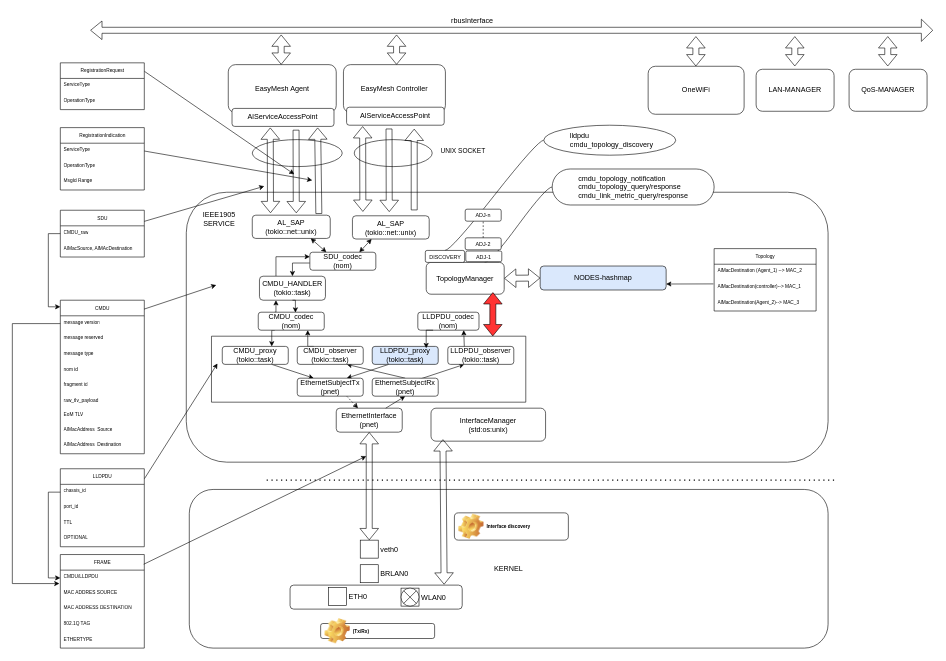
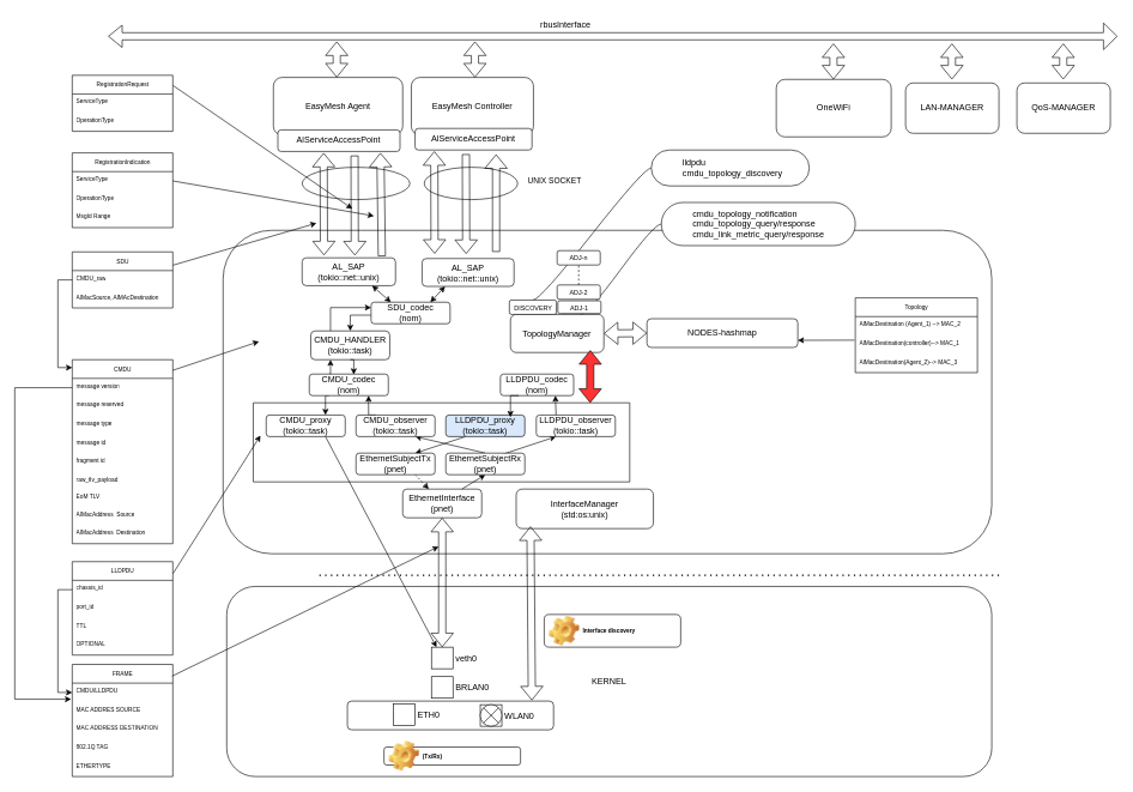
- <mxCell id="118" value="&lt;blockquote style=&quot;margin: 0 0 0 40px; border: none; padding: 0px;&quot;&gt;&lt;div&gt;lldpdu&lt;/div&gt;&lt;div&gt;&lt;div&gt;cmdu_topology_discovery&lt;/div&gt;&lt;/div&gt;&lt;/blockquote&gt;" style="ellipse;whiteSpace=wrap;html=1;arcSize=50;align=left;verticalAlign=middle;strokeWidth=1;autosize=1;spacing=4;treeFolding=1;treeMoving=1;newEdgeStyle={&quot;edgeStyle&quot;:&quot;entityRelationEdgeStyle&quot;,&quot;startArrow&quot;:&quot;none&quot;,&quot;endArrow&quot;:&quot;none&quot;,&quot;segment&quot;:10,&quot;curved&quot;:1,&quot;sourcePerimeterSpacing&quot;:0,&quot;targetPerimeterSpacing&quot;:0};" parent="1" vertex="1"><mxGeometry x="906" y="208.25" width="220" height="50" as="geometry" /></mxCell>
+ <mxCell id="118" value="&lt;blockquote style=&quot;margin: 0 0 0 40px; border: none; padding: 0px;&quot;&gt;&lt;div&gt;lldpdu&lt;/div&gt;&lt;div&gt;&lt;div&gt;cmdu_topology_discovery&lt;/div&gt;&lt;/div&gt;&lt;/blockquote&gt;" style="whiteSpace=wrap;html=1;rounded=1;arcSize=50;align=left;verticalAlign=middle;strokeWidth=1;autosize=1;spacing=4;treeFolding=1;treeMoving=1;newEdgeStyle={&quot;edgeStyle&quot;:&quot;entityRelationEdgeStyle&quot;,&quot;startArrow&quot;:&quot;none&quot;,&quot;endArrow&quot;:&quot;none&quot;,&quot;segment&quot;:10,&quot;curved&quot;:1,&quot;sourcePerimeterSpacing&quot;:0,&quot;targetPerimeterSpacing&quot;:0};" parent="1" vertex="1"><mxGeometry x="906" y="208.25" width="220" height="50" as="geometry" /></mxCell>
- <mxCell id="8" value="IEEE1905 SERVICE" style="text;html=1;align=center;verticalAlign=middle;whiteSpace=wrap;rounded=0;" parent="1" vertex="1"><mxGeometry x="335" y="350" width="60" height="30" as="geometry" /></mxCell>
- <mxCell id="7" value="NODES-hashmap" style="rounded=1;whiteSpace=wrap;html=1;fillColor=#dae8fc;" parent="1" vertex="1"><mxGeometry x="900" y="443" width="210" height="40" as="geometry" /></mxCell>
+ <mxCell id="7" value="NODES-hashmap" style="rounded=1;whiteSpace=wrap;html=1;" parent="1" vertex="1"><mxGeometry x="900" y="443" width="210" height="40" as="geometry" /></mxCell>
- <mxCell id="24" value="nom id" style="text;strokeColor=none;fillColor=none;align=left;verticalAlign=top;spacingLeft=4;spacingRight=4;overflow=hidden;rotatable=0;points=[[0,0.5],[1,0.5]];portConstraint=eastwest;whiteSpace=wrap;html=1;fontSize=8;" parent="20" vertex="1"><mxGeometry y="104" width="140" height="26" as="geometry" /></mxCell>
+ <mxCell id="24" value="message id" style="text;strokeColor=none;fillColor=none;align=left;verticalAlign=top;spacingLeft=4;spacingRight=4;overflow=hidden;rotatable=0;points=[[0,0.5],[1,0.5]];portConstraint=eastwest;whiteSpace=wrap;html=1;fontSize=8;" parent="20" vertex="1"><mxGeometry y="104" width="140" height="26" as="geometry" /></mxCell>
- <mxCell id="98" style="edgeStyle=none;html=1;exitX=0.75;exitY=1;exitDx=0;exitDy=0;entryX=0.25;entryY=0;entryDx=0;entryDy=0;" parent="1" source="99" target="108" edge="1"><mxGeometry relative="1" as="geometry" /></mxCell>
+ <mxCell id="98" style="edgeStyle=none;html=1;exitX=0.75;exitY=1;exitDx=0;exitDy=0;" parent="1" source="99" target="60" edge="1"><mxGeometry relative="1" as="geometry" /></mxCell>
